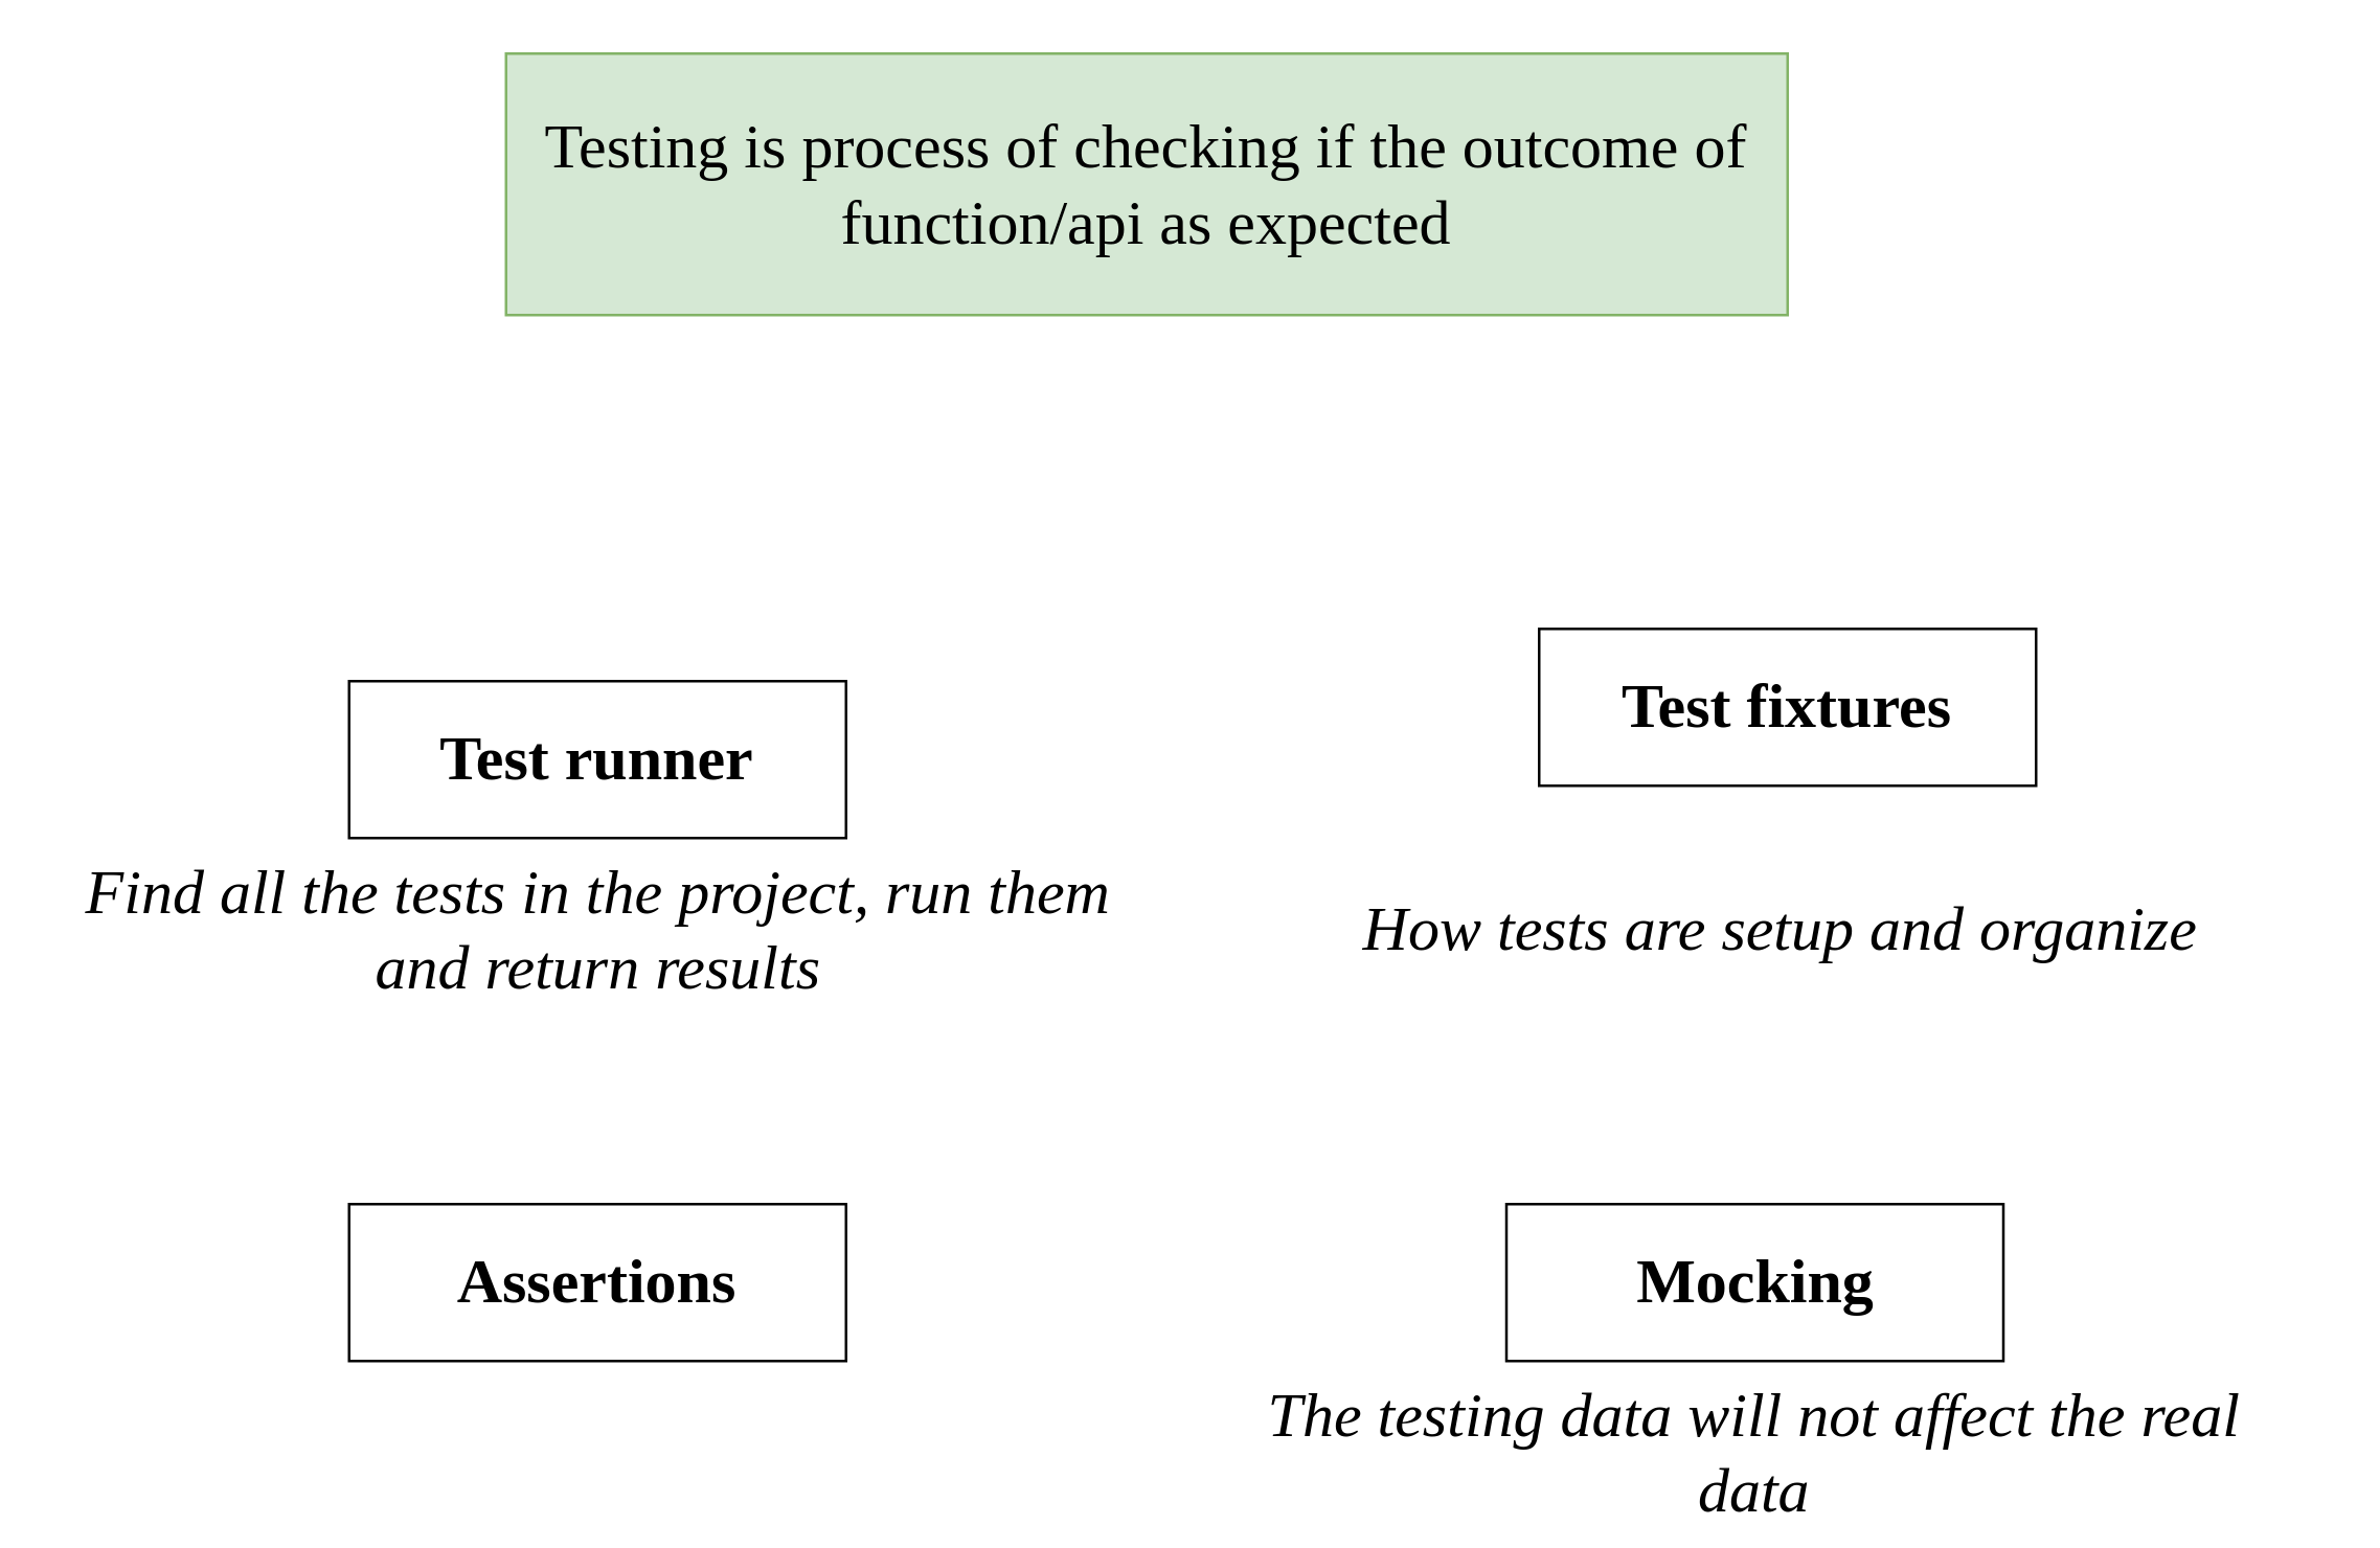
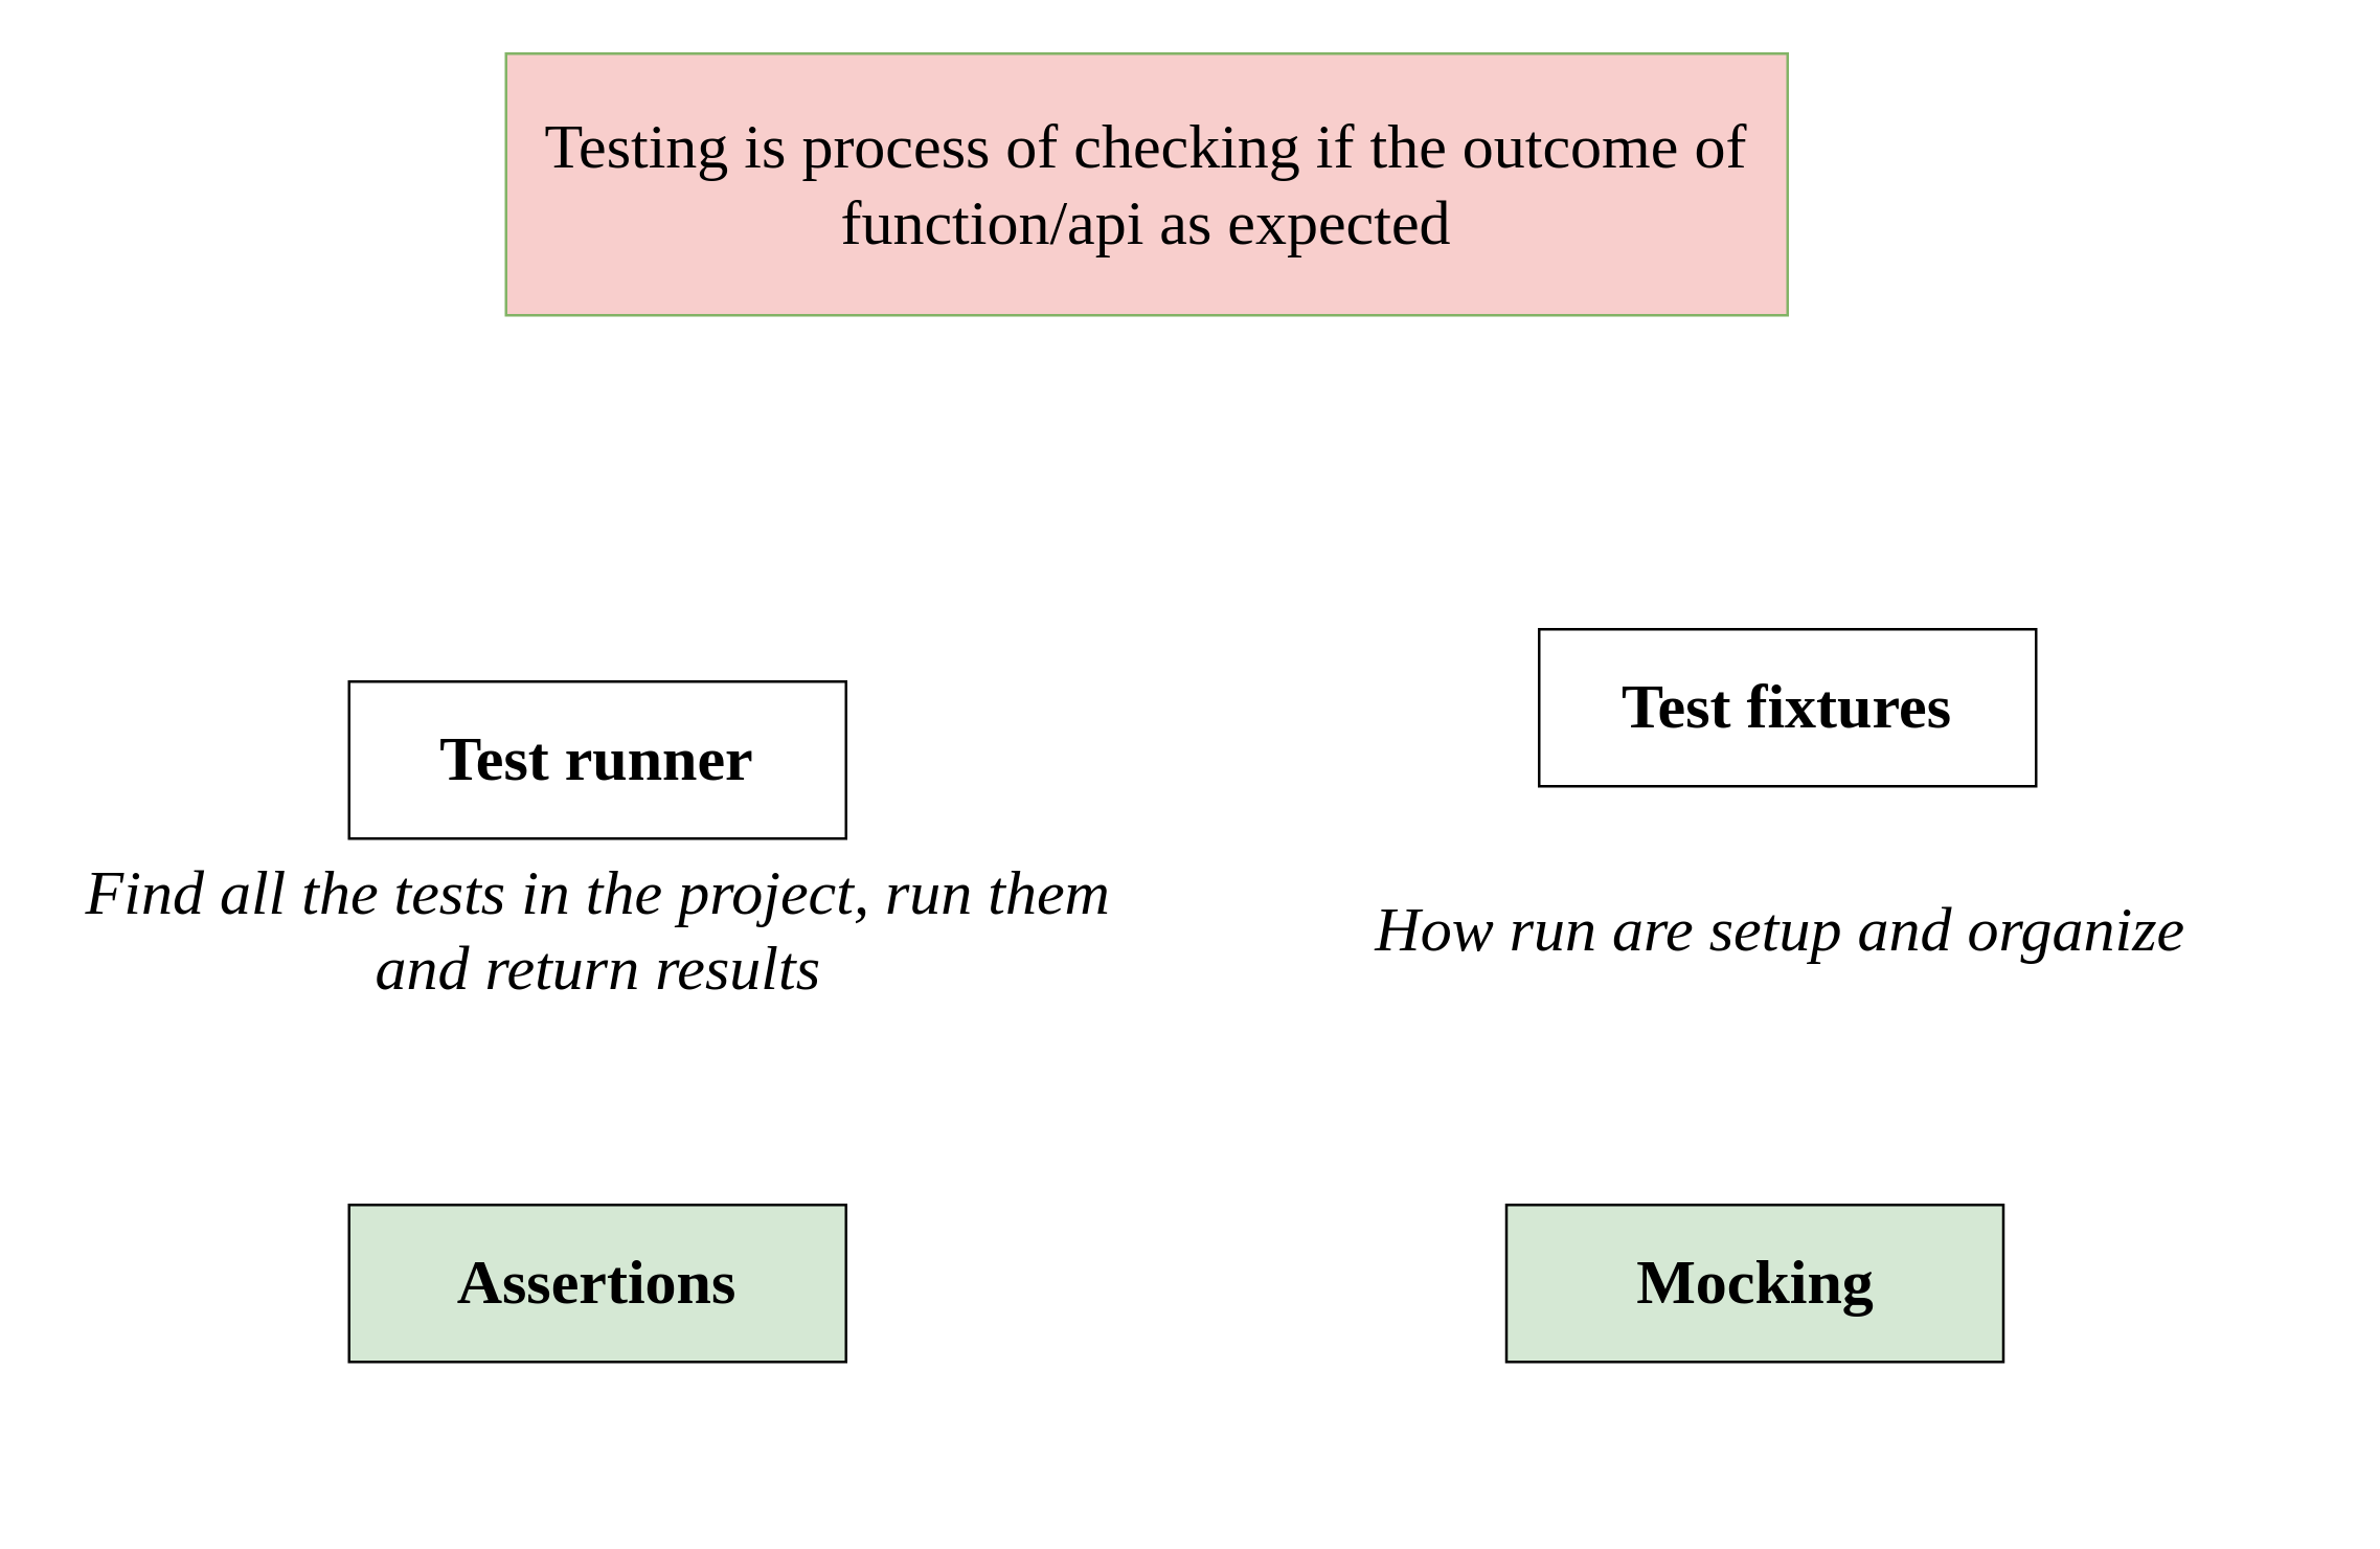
- <mxCell id="2" value="Testing is process of checking if the outcome of function/api as expected" style="rounded=0;whiteSpace=wrap;html=1;fontFamily=Comfortaa;fontSource=https%3A%2F%2Ffonts.googleapis.com%2Fcss%3Ffamily%3DComfortaa;fontSize=24;fillColor=#d5e8d4;strokeColor=#82b366;" parent="1" vertex="1"><mxGeometry x="193" y="20" width="490" height="100" as="geometry" /></mxCell>
+ <mxCell id="2" value="Testing is process of checking if the outcome of function/api as expected" style="rounded=0;whiteSpace=wrap;html=1;fontFamily=Comfortaa;fontSource=https%3A%2F%2Ffonts.googleapis.com%2Fcss%3Ffamily%3DComfortaa;fontSize=24;fillColor=#f8cecc;strokeColor=#82b366;" parent="1" vertex="1"><mxGeometry x="193" y="20" width="490" height="100" as="geometry" /></mxCell>
- <mxCell id="6" value="How tests are setup and organize" style="text;html=1;strokeColor=none;fillColor=none;align=center;verticalAlign=middle;whiteSpace=wrap;rounded=0;fontFamily=Comfortaa;fontSource=https%3A%2F%2Ffonts.googleapis.com%2Fcss%3Ffamily%3DComfortaa;fontSize=24;fontStyle=2" vertex="1" parent="1"><mxGeometry x="473" y="340" width="415" height="30" as="geometry" /></mxCell>
+ <mxCell id="6" value="How run are setup and organize" style="text;html=1;strokeColor=none;fillColor=none;align=center;verticalAlign=middle;whiteSpace=wrap;rounded=0;fontFamily=Comfortaa;fontSource=https%3A%2F%2Ffonts.googleapis.com%2Fcss%3Ffamily%3DComfortaa;fontSize=24;fontStyle=2" vertex="1" parent="1"><mxGeometry x="473" y="340" width="415" height="30" as="geometry" /></mxCell>
- <mxCell id="8" value="Assertions" style="rounded=0;whiteSpace=wrap;html=1;fontFamily=Comfortaa;fontSource=https%3A%2F%2Ffonts.googleapis.com%2Fcss%3Ffamily%3DComfortaa;fontSize=24;fontStyle=1" vertex="1" parent="7"><mxGeometry x="112.5" width="190" height="60" as="geometry" /></mxCell>
+ <mxCell id="8" value="Assertions" style="rounded=0;whiteSpace=wrap;html=1;fontFamily=Comfortaa;fontSource=https%3A%2F%2Ffonts.googleapis.com%2Fcss%3Ffamily%3DComfortaa;fontSize=24;fontStyle=1;fillColor=#d5e8d4;" vertex="1" parent="7"><mxGeometry x="112.5" width="190" height="60" as="geometry" /></mxCell>
- <mxCell id="10" value="Mocking" style="rounded=0;whiteSpace=wrap;html=1;fontFamily=Comfortaa;fontSource=https%3A%2F%2Ffonts.googleapis.com%2Fcss%3Ffamily%3DComfortaa;fontSize=24;fontStyle=1" vertex="1" parent="9"><mxGeometry x="112.5" width="190" height="60" as="geometry" /></mxCell>
+ <mxCell id="10" value="Mocking" style="rounded=0;whiteSpace=wrap;html=1;fontFamily=Comfortaa;fontSource=https%3A%2F%2Ffonts.googleapis.com%2Fcss%3Ffamily%3DComfortaa;fontSize=24;fontStyle=1;fillColor=#d5e8d4;" vertex="1" parent="9"><mxGeometry x="112.5" width="190" height="60" as="geometry" /></mxCell>
- <mxCell id="11" value="The testing data will not affect the real data" style="text;html=1;strokeColor=none;fillColor=none;align=center;verticalAlign=middle;whiteSpace=wrap;rounded=0;fontFamily=Comfortaa;fontSource=https%3A%2F%2Ffonts.googleapis.com%2Fcss%3Ffamily%3DComfortaa;fontSize=24;fontStyle=2" vertex="1" parent="9"><mxGeometry y="80" width="415" height="30" as="geometry" /></mxCell>
